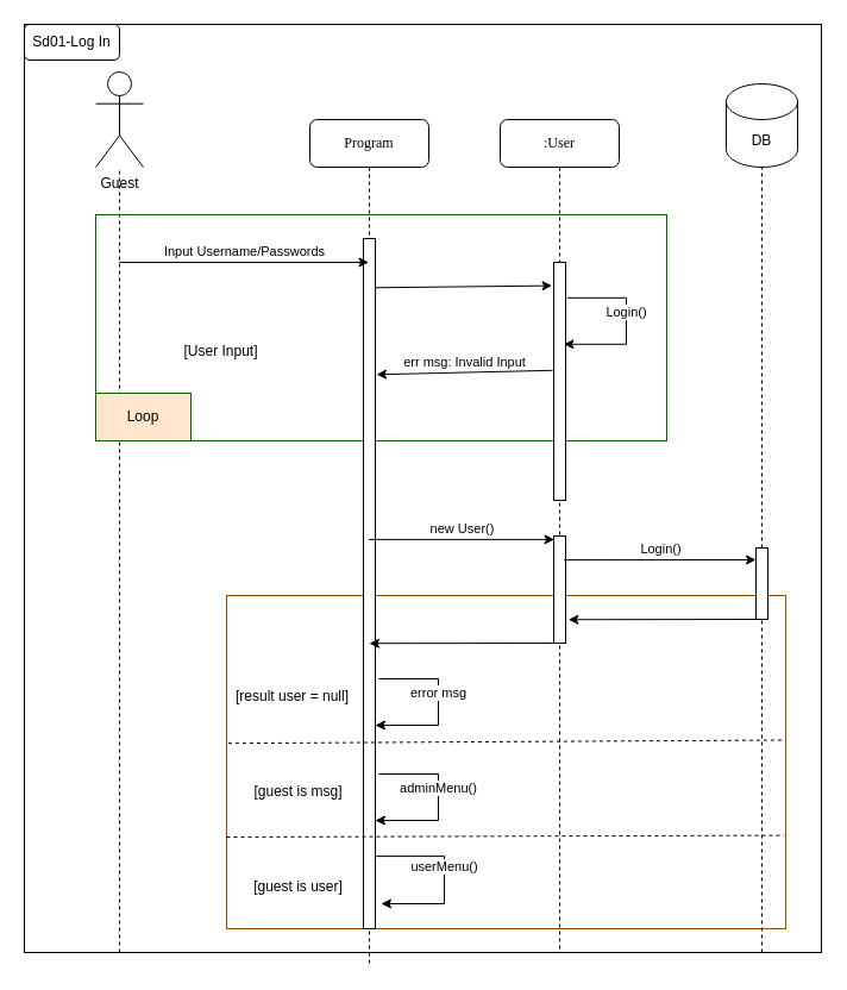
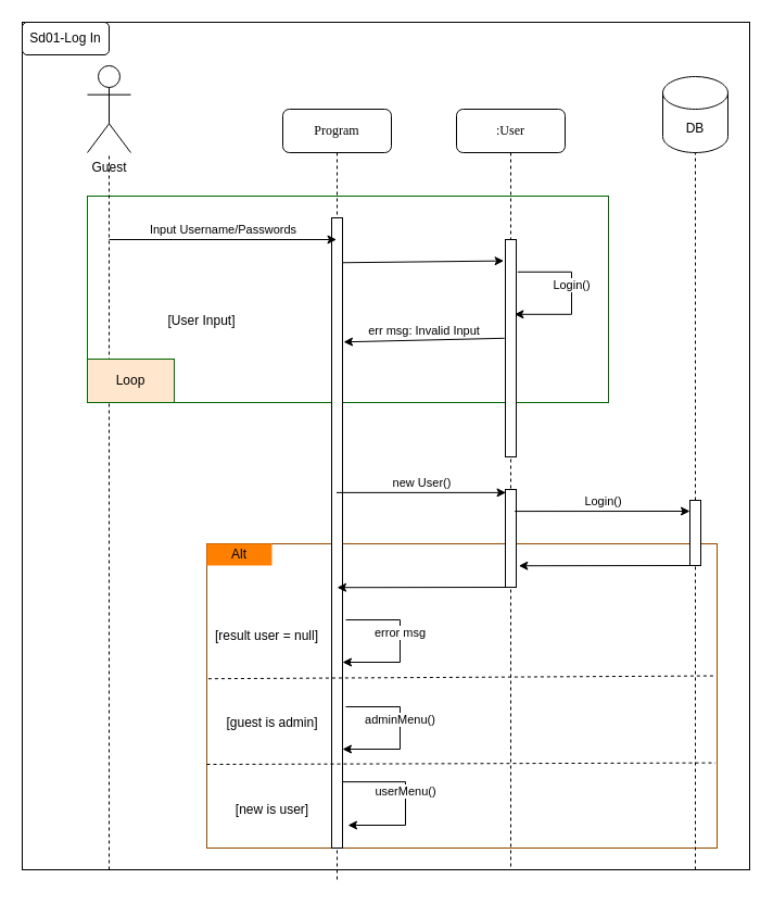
+ <mxCell id="27" value="Alt" style="rounded=0;whiteSpace=wrap;html=1;fillColor=#FF8000;strokeColor=none;" parent="1" vertex="1"><mxGeometry x="190" y="500" width="60" height="20" as="geometry" /></mxCell>
- <mxCell id="32" value="[guest is msg]" style="text;html=1;align=center;verticalAlign=middle;resizable=0;points=[];autosize=1;strokeColor=none;fillColor=none;" parent="1" vertex="1"><mxGeometry x="195" y="650" width="110" height="30" as="geometry" /></mxCell>
+ <mxCell id="32" value="[guest is admin]" style="text;html=1;align=center;verticalAlign=middle;resizable=0;points=[];autosize=1;strokeColor=none;fillColor=none;" parent="1" vertex="1"><mxGeometry x="195" y="650" width="110" height="30" as="geometry" /></mxCell>
- <mxCell id="33" value="[guest is user]" style="text;html=1;align=center;verticalAlign=middle;resizable=0;points=[];autosize=1;strokeColor=none;fillColor=none;" parent="1" vertex="1"><mxGeometry x="200" y="730" width="100" height="30" as="geometry" /></mxCell>
+ <mxCell id="33" value="[new is user]" style="text;html=1;align=center;verticalAlign=middle;resizable=0;points=[];autosize=1;strokeColor=none;fillColor=none;" parent="1" vertex="1"><mxGeometry x="200" y="730" width="100" height="30" as="geometry" /></mxCell>
